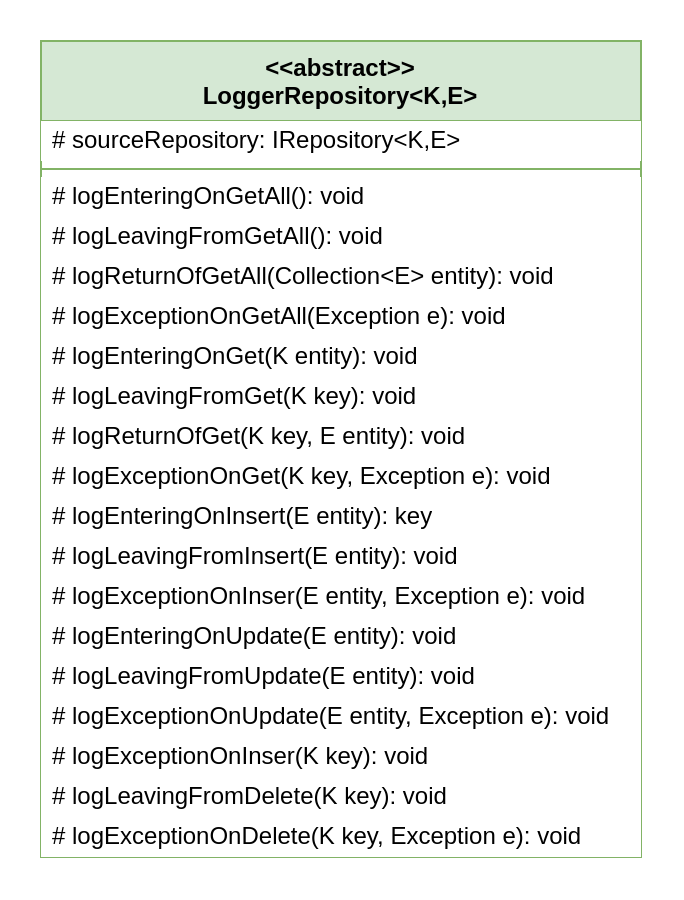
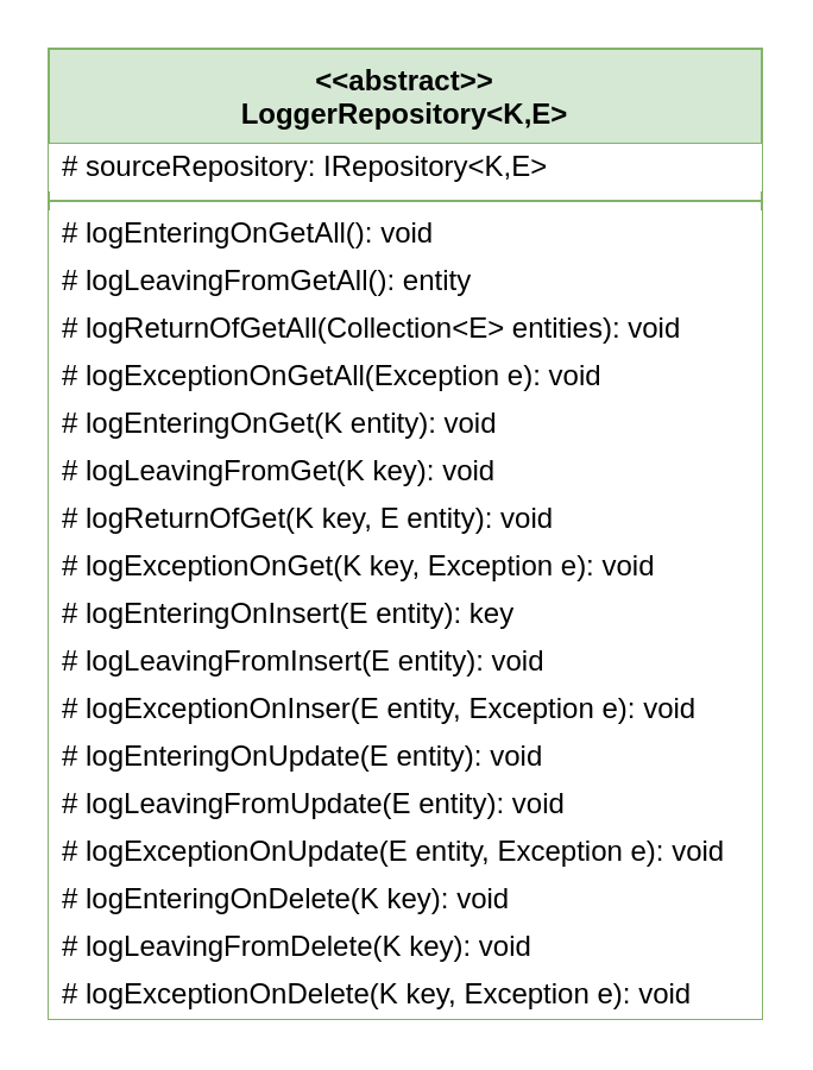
- <mxCell id="6" value="# logLeavingFromGetAll(): void" style="text;html=1;align=left;verticalAlign=middle;spacingLeft=4;spacingRight=4;overflow=hidden;rotatable=0;points=[[0,0.5],[1,0.5]];portConstraint=eastwest;whiteSpace=wrap;fillColor=default;" vertex="1" parent="2"><mxGeometry y="88" width="300" height="20" as="geometry" /></mxCell>
+ <mxCell id="6" value="# logLeavingFromGetAll(): entity" style="text;html=1;align=left;verticalAlign=middle;spacingLeft=4;spacingRight=4;overflow=hidden;rotatable=0;points=[[0,0.5],[1,0.5]];portConstraint=eastwest;whiteSpace=wrap;fillColor=default;" vertex="1" parent="2"><mxGeometry y="88" width="300" height="20" as="geometry" /></mxCell>
- <mxCell id="7" value="# logReturnOfGetAll(Collection&amp;lt;E&amp;gt; entity): void" style="text;html=1;align=left;verticalAlign=middle;spacingLeft=4;spacingRight=4;overflow=hidden;rotatable=0;points=[[0,0.5],[1,0.5]];portConstraint=eastwest;whiteSpace=wrap;fillColor=default;" vertex="1" parent="2"><mxGeometry y="108" width="300" height="20" as="geometry" /></mxCell>
+ <mxCell id="7" value="# logReturnOfGetAll(Collection&amp;lt;E&amp;gt; entities): void" style="text;html=1;align=left;verticalAlign=middle;spacingLeft=4;spacingRight=4;overflow=hidden;rotatable=0;points=[[0,0.5],[1,0.5]];portConstraint=eastwest;whiteSpace=wrap;fillColor=default;" vertex="1" parent="2"><mxGeometry y="108" width="300" height="20" as="geometry" /></mxCell>
- <mxCell id="19" value="# logExceptionOnInser(K key): void" style="text;html=1;align=left;verticalAlign=middle;spacingLeft=4;spacingRight=4;overflow=hidden;rotatable=0;points=[[0,0.5],[1,0.5]];portConstraint=eastwest;whiteSpace=wrap;fillColor=default;" vertex="1" parent="2"><mxGeometry y="348" width="300" height="20" as="geometry" /></mxCell>
+ <mxCell id="19" value="# logEnteringOnDelete(K key): void" style="text;html=1;align=left;verticalAlign=middle;spacingLeft=4;spacingRight=4;overflow=hidden;rotatable=0;points=[[0,0.5],[1,0.5]];portConstraint=eastwest;whiteSpace=wrap;fillColor=default;" vertex="1" parent="2"><mxGeometry y="348" width="300" height="20" as="geometry" /></mxCell>
